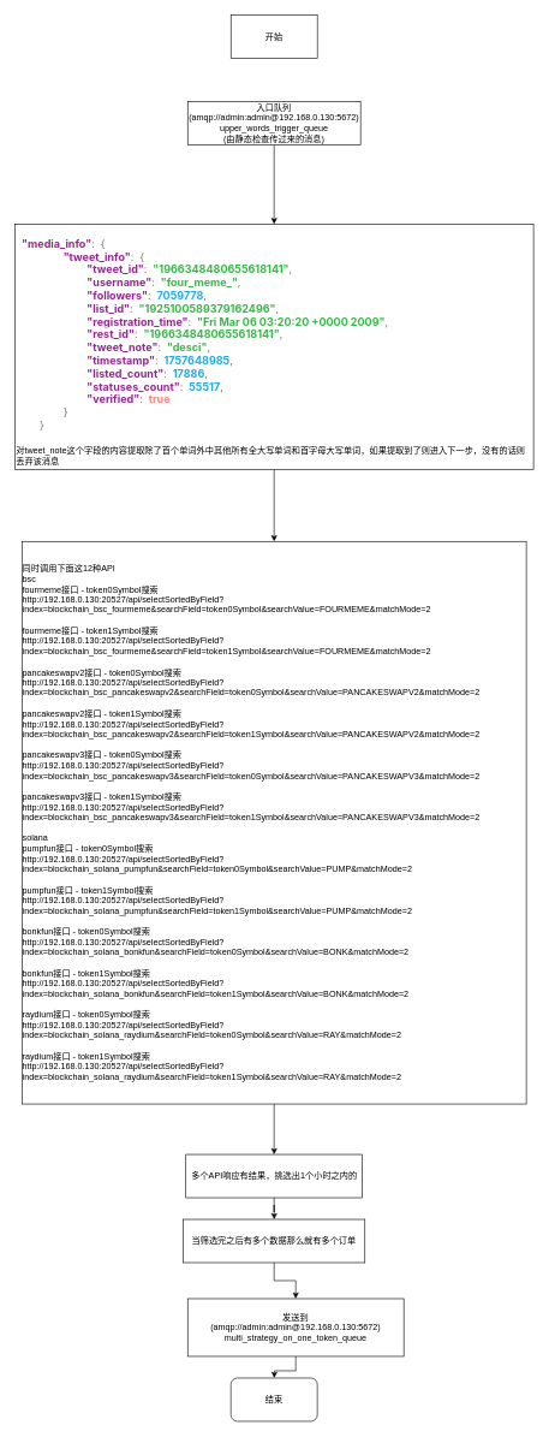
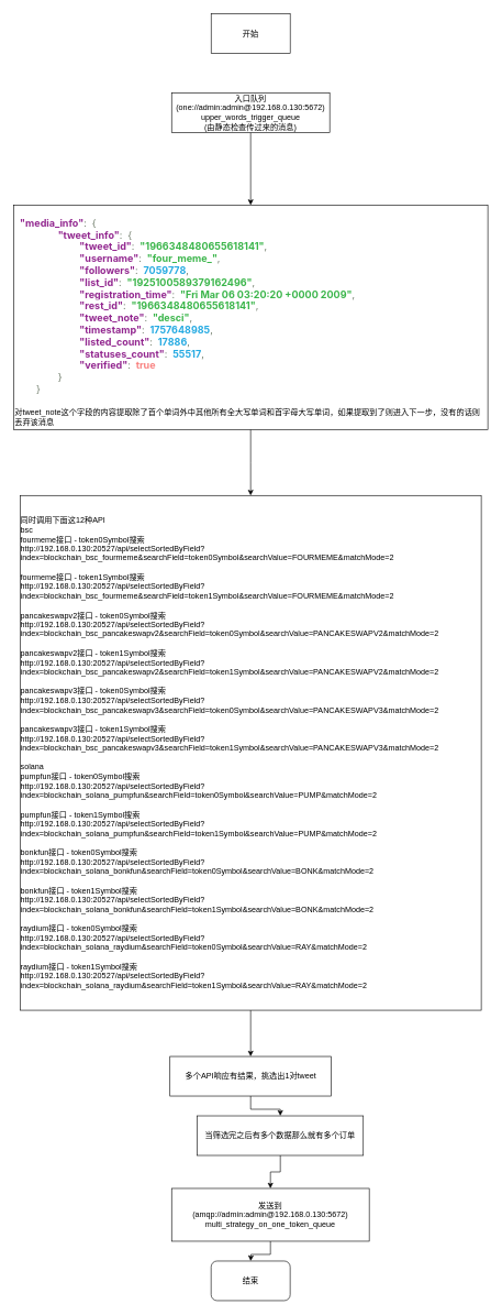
- <mxCell id="4" value="入口队列(amqp://admin:admin@192.168.0.130:5672)&lt;br&gt;upper_words_trigger_queue&lt;br&gt;(由静态检查传过来的消息)" style="rounded=0;whiteSpace=wrap;html=1;" parent="1" vertex="1"><mxGeometry x="260" y="140" width="240" height="60" as="geometry" /></mxCell>
+ <mxCell id="4" value="入口队列(one://admin:admin@192.168.0.130:5672)&lt;br&gt;upper_words_trigger_queue&lt;br&gt;(由静态检查传过来的消息)" style="rounded=0;whiteSpace=wrap;html=1;" parent="1" vertex="1"><mxGeometry x="260" y="140" width="240" height="60" as="geometry" /></mxCell>
- <mxCell id="13" value="多个API响应有结果，挑选出1个小时之内的" style="rounded=0;whiteSpace=wrap;html=1;" vertex="1" parent="1"><mxGeometry x="257.5" y="1600" width="245" height="60" as="geometry" /></mxCell>
+ <mxCell id="13" value="多个API响应有结果，挑选出1对tweet" style="rounded=0;whiteSpace=wrap;html=1;" vertex="1" parent="1"><mxGeometry x="257.5" y="1600" width="245" height="60" as="geometry" /></mxCell>
- <mxCell id="15" value="当筛选完之后有多个数据那么就有多个订单" style="rounded=0;whiteSpace=wrap;html=1;" vertex="1" parent="1"><mxGeometry x="254" y="1690" width="252" height="60" as="geometry" /></mxCell>
+ <mxCell id="15" value="当筛选完之后有多个数据那么就有多个订单" style="rounded=0;whiteSpace=wrap;html=1;" vertex="1" parent="1"><mxGeometry x="299" y="1690" width="252" height="60" as="geometry" /></mxCell>
